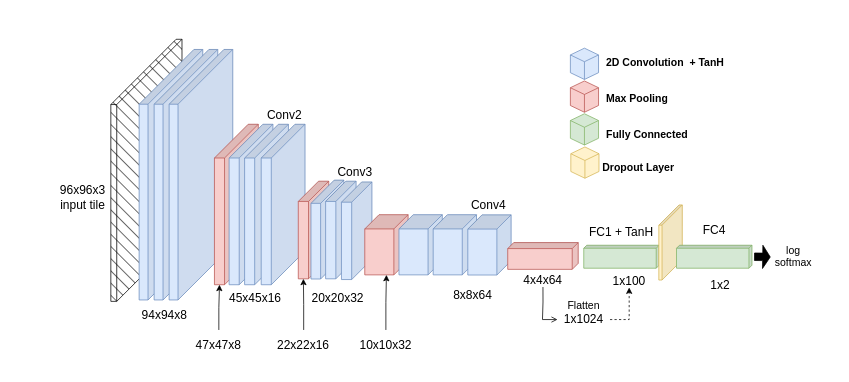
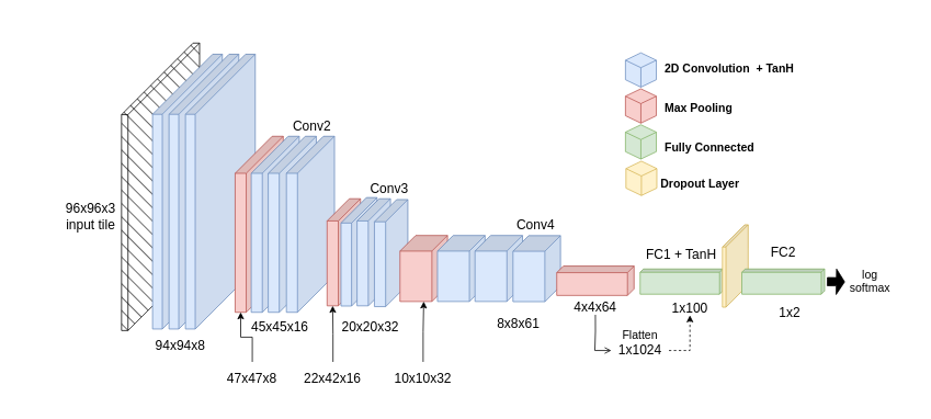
- <mxCell id="34" value="&lt;span style=&quot;font-size: 16px;&quot;&gt;FC4&lt;/span&gt;" style="text;html=1;strokeColor=none;fillColor=none;align=center;verticalAlign=middle;whiteSpace=wrap;rounded=0;" vertex="1" parent="1"><mxGeometry x="921.83" y="291.32" width="60" height="30" as="geometry" /></mxCell>
+ <mxCell id="34" value="&lt;span style=&quot;font-size: 16px;&quot;&gt;FC2&lt;/span&gt;" style="text;html=1;strokeColor=none;fillColor=none;align=center;verticalAlign=middle;whiteSpace=wrap;rounded=0;" vertex="1" parent="1"><mxGeometry x="921.83" y="291.32" width="60" height="30" as="geometry" /></mxCell>
- <mxCell id="37" value="&lt;font style=&quot;font-size: 16px;&quot;&gt;8x8x64&lt;/font&gt;" style="text;html=1;strokeColor=none;fillColor=none;align=center;verticalAlign=middle;whiteSpace=wrap;rounded=0;" vertex="1" parent="1"><mxGeometry x="590" y="372" width="80" height="40" as="geometry" /></mxCell>
+ <mxCell id="37" value="&lt;font style=&quot;font-size: 16px;&quot;&gt;8x8x61&lt;/font&gt;" style="text;html=1;strokeColor=none;fillColor=none;align=center;verticalAlign=middle;whiteSpace=wrap;rounded=0;" vertex="1" parent="1"><mxGeometry x="590" y="372" width="80" height="40" as="geometry" /></mxCell>
- <mxCell id="52" value="&lt;font style=&quot;font-size: 16px;&quot;&gt;47x47x8&lt;/font&gt;" style="text;html=1;strokeColor=none;fillColor=none;align=center;verticalAlign=middle;whiteSpace=wrap;rounded=0;" vertex="1" parent="1"><mxGeometry x="251.28" y="439.28" width="80" height="40" as="geometry" /></mxCell>
+ <mxCell id="52" value="&lt;font style=&quot;font-size: 16px;&quot;&gt;47x47x8&lt;/font&gt;" style="text;html=1;strokeColor=none;fillColor=none;align=center;verticalAlign=middle;whiteSpace=wrap;rounded=0;" vertex="1" parent="1"><mxGeometry x="266.28" y="439.28" width="80" height="40" as="geometry" /></mxCell>
- <mxCell id="53" value="&lt;font style=&quot;font-size: 16px;&quot;&gt;22x22x16&lt;/font&gt;" style="text;html=1;strokeColor=none;fillColor=none;align=center;verticalAlign=middle;whiteSpace=wrap;rounded=0;" vertex="1" parent="1"><mxGeometry x="364.44" y="439.28" width="80" height="40" as="geometry" /></mxCell>
+ <mxCell id="53" value="&lt;font style=&quot;font-size: 16px;&quot;&gt;22x42x16&lt;/font&gt;" style="text;html=1;strokeColor=none;fillColor=none;align=center;verticalAlign=middle;whiteSpace=wrap;rounded=0;" vertex="1" parent="1"><mxGeometry x="364.44" y="439.28" width="80" height="40" as="geometry" /></mxCell>
